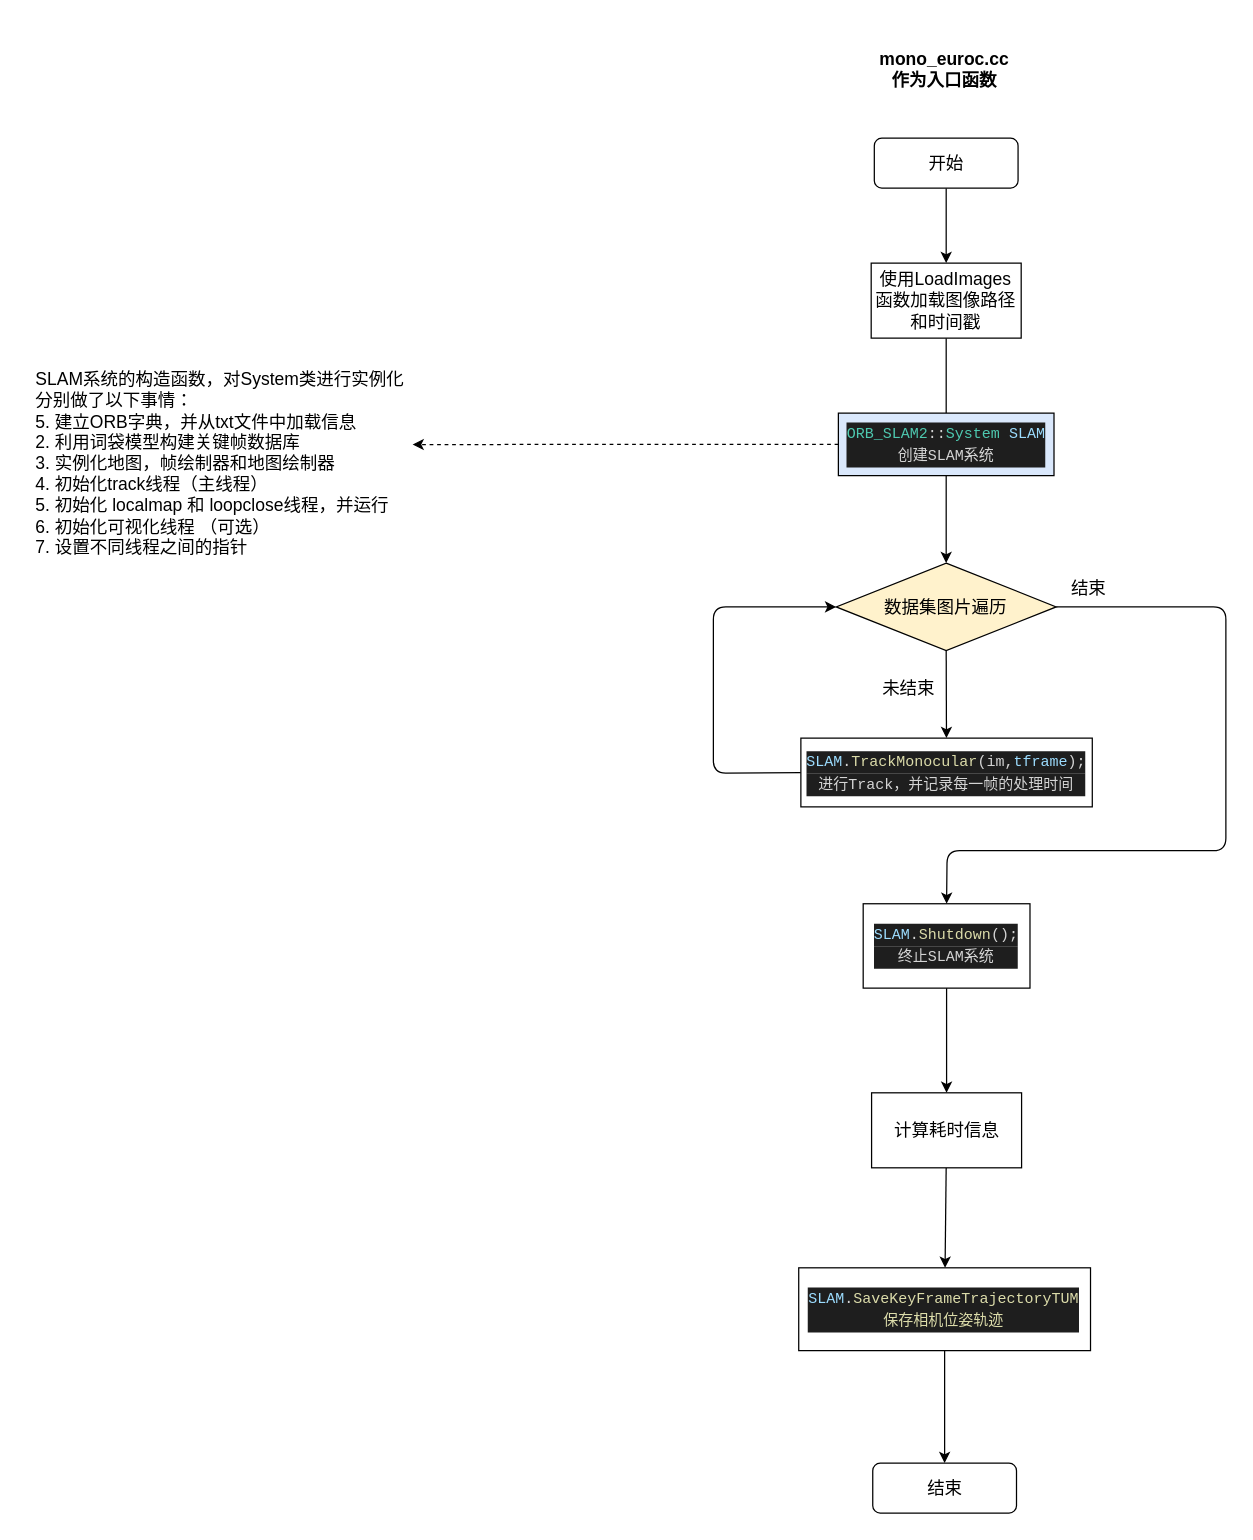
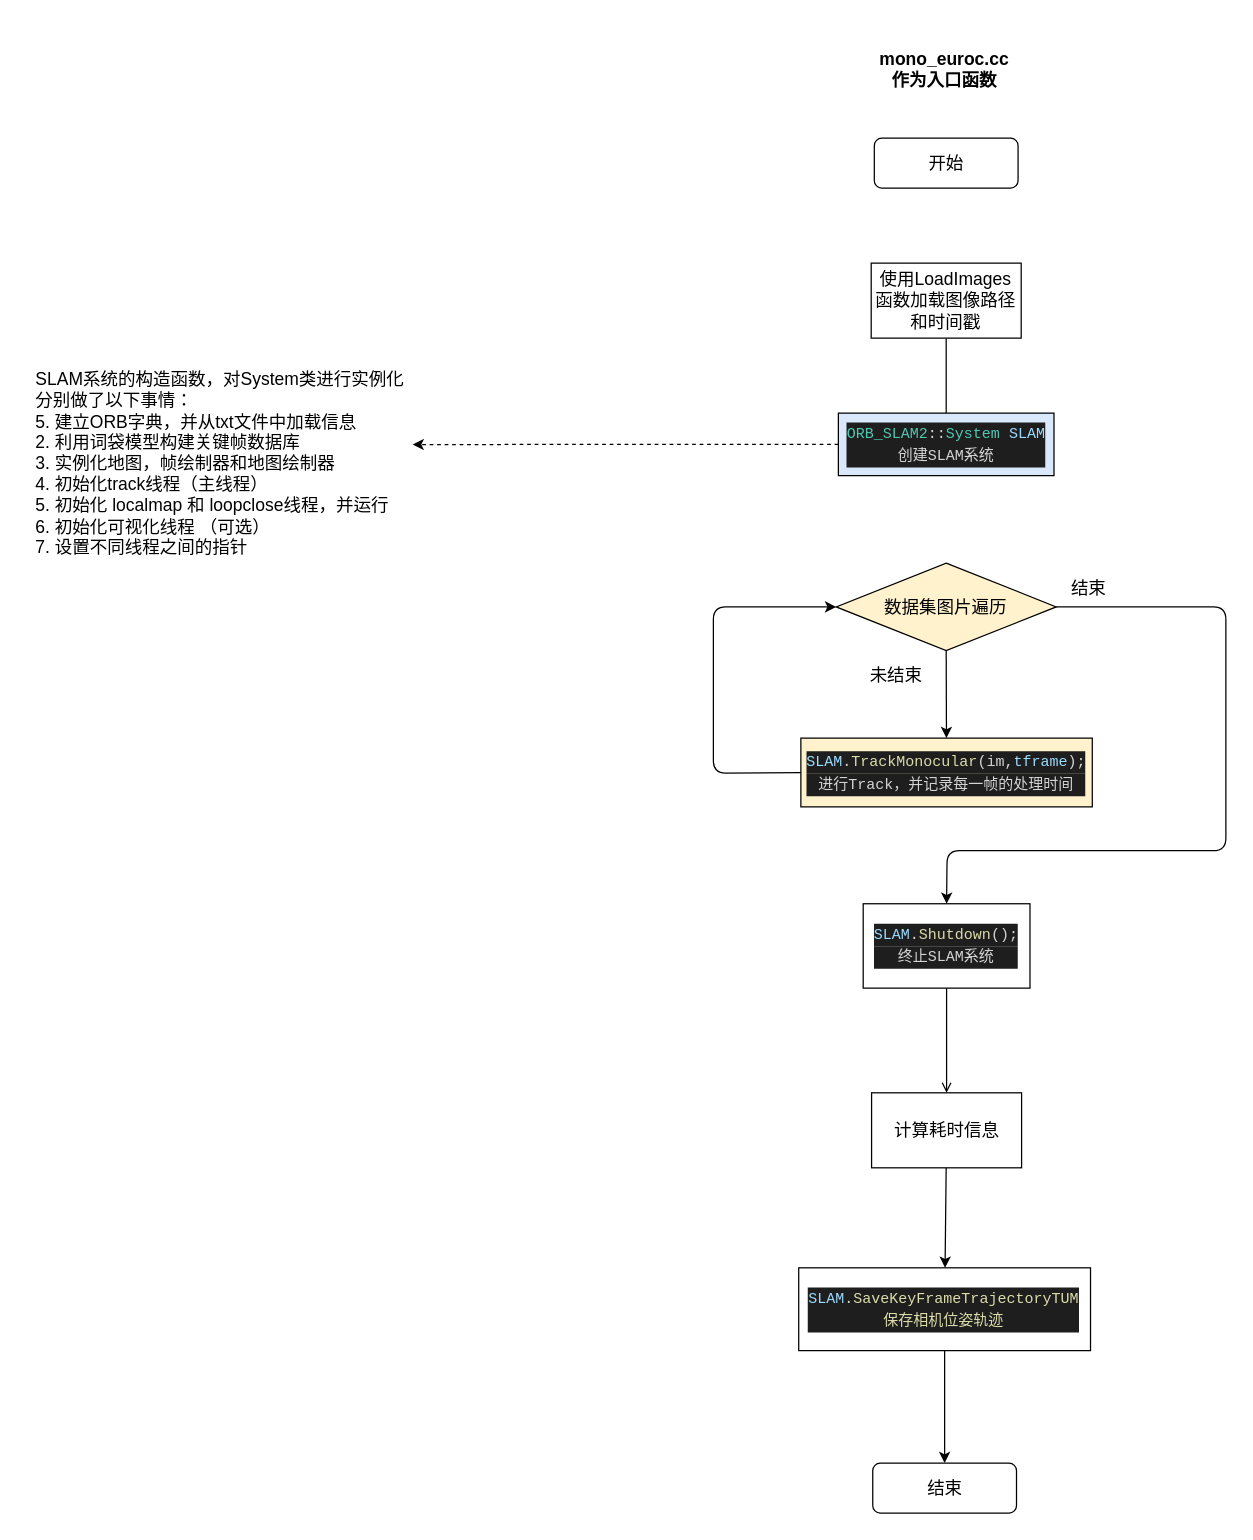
- <mxCell id="3" style="edgeStyle=none;html=1;exitX=0.5;exitY=1;exitDx=0;exitDy=0;entryX=0.5;entryY=0;entryDx=0;entryDy=0;fontSize=14;" edge="1" parent="1" source="4" target="6"><mxGeometry relative="1" as="geometry" /></mxCell>
- <mxCell id="7" style="edgeStyle=none;html=1;exitX=0.5;exitY=1;exitDx=0;exitDy=0;entryX=0.5;entryY=0;entryDx=0;entryDy=0;fontSize=14;" edge="1" parent="1" source="9" target="14"><mxGeometry relative="1" as="geometry" /></mxCell>
- <mxCell id="17" value="未结束" style="text;html=1;align=center;verticalAlign=middle;resizable=0;points=[];autosize=1;strokeColor=none;fillColor=none;fontSize=14;" vertex="1" parent="1"><mxGeometry x="696.25" y="540" width="60" height="20" as="geometry" /></mxCell>
+ <mxCell id="17" value="未结束" style="text;html=1;align=center;verticalAlign=middle;resizable=0;points=[];autosize=1;strokeColor=none;fillColor=none;fontSize=14;" vertex="1" parent="1"><mxGeometry x="686.25" y="530" width="60" height="20" as="geometry" /></mxCell>
- <mxCell id="11" value="&lt;div style=&quot;color: rgb(212 , 212 , 212) ; background-color: rgb(30 , 30 , 30) ; font-family: &amp;#34;menlo&amp;#34; , &amp;#34;monaco&amp;#34; , &amp;#34;courier new&amp;#34; , monospace ; font-size: 12px ; line-height: 18px&quot;&gt;&lt;span style=&quot;color: #9cdcfe&quot;&gt;SLAM&lt;/span&gt;.&lt;span style=&quot;color: #dcdcaa&quot;&gt;TrackMonocular&lt;/span&gt;(im,&lt;span style=&quot;color: #9cdcfe&quot;&gt;tframe&lt;/span&gt;);&lt;/div&gt;&lt;div style=&quot;color: rgb(212 , 212 , 212) ; background-color: rgb(30 , 30 , 30) ; font-family: &amp;#34;menlo&amp;#34; , &amp;#34;monaco&amp;#34; , &amp;#34;courier new&amp;#34; , monospace ; font-size: 12px ; line-height: 18px&quot;&gt;进行Track，并记录每一帧的处理时间&lt;/div&gt;" style="whiteSpace=wrap;html=1;fontSize=14;rounded=0;" vertex="1" parent="1"><mxGeometry x="640" y="590" width="233.13" height="55" as="geometry" /></mxCell>
+ <mxCell id="11" value="&lt;div style=&quot;color: rgb(212 , 212 , 212) ; background-color: rgb(30 , 30 , 30) ; font-family: &amp;#34;menlo&amp;#34; , &amp;#34;monaco&amp;#34; , &amp;#34;courier new&amp;#34; , monospace ; font-size: 12px ; line-height: 18px&quot;&gt;&lt;span style=&quot;color: #9cdcfe&quot;&gt;SLAM&lt;/span&gt;.&lt;span style=&quot;color: #dcdcaa&quot;&gt;TrackMonocular&lt;/span&gt;(im,&lt;span style=&quot;color: #9cdcfe&quot;&gt;tframe&lt;/span&gt;);&lt;/div&gt;&lt;div style=&quot;color: rgb(212 , 212 , 212) ; background-color: rgb(30 , 30 , 30) ; font-family: &amp;#34;menlo&amp;#34; , &amp;#34;monaco&amp;#34; , &amp;#34;courier new&amp;#34; , monospace ; font-size: 12px ; line-height: 18px&quot;&gt;进行Track，并记录每一帧的处理时间&lt;/div&gt;" style="whiteSpace=wrap;html=1;fontSize=14;rounded=0;fillColor=#fff2cc;" vertex="1" parent="1"><mxGeometry x="640" y="590" width="233.13" height="55" as="geometry" /></mxCell>
- <mxCell id="15" value="" style="edgeStyle=none;html=1;fontSize=14;" edge="1" parent="1" source="16" target="20"><mxGeometry relative="1" as="geometry" /></mxCell>
+ <mxCell id="15" value="" style="edgeStyle=none;html=1;fontSize=14;endArrow=open;" edge="1" parent="1" source="16" target="20"><mxGeometry relative="1" as="geometry" /></mxCell>
